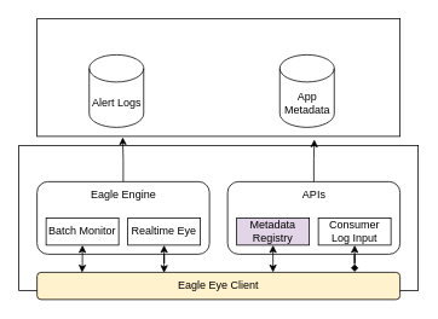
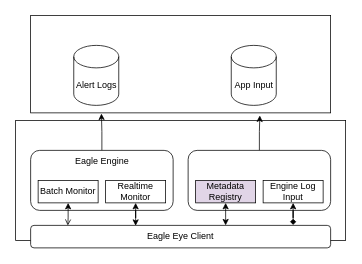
- <mxCell id="22" value="App Metadata" style="shape=cylinder3;whiteSpace=wrap;html=1;boundedLbl=1;backgroundOutline=1;size=15;" parent="1" vertex="1"><mxGeometry x="307.5" y="60" width="60" height="80" as="geometry" /></mxCell>
+ <mxCell id="22" value="App Input" style="shape=cylinder3;whiteSpace=wrap;html=1;boundedLbl=1;backgroundOutline=1;size=15;" parent="1" vertex="1"><mxGeometry x="307.5" y="60" width="60" height="80" as="geometry" /></mxCell>
- <mxCell id="18" value="APIs" style="text;html=1;strokeColor=none;fillColor=none;align=center;verticalAlign=middle;whiteSpace=wrap;rounded=0;" parent="1" vertex="1"><mxGeometry x="307.5" y="200" width="75" height="30" as="geometry" /></mxCell>
- <mxCell id="9" value="Realtime Eye" style="rounded=0;whiteSpace=wrap;html=1;" parent="1" vertex="1"><mxGeometry x="140" y="240" width="80" height="30" as="geometry" /></mxCell>
+ <mxCell id="9" value="Realtime Monitor" style="rounded=0;whiteSpace=wrap;html=1;" parent="1" vertex="1"><mxGeometry x="140" y="240" width="80" height="30" as="geometry" /></mxCell>
- <mxCell id="17" value="Consumer Log Input" style="rounded=0;whiteSpace=wrap;html=1;" parent="1" vertex="1"><mxGeometry x="350" y="240" width="80" height="30" as="geometry" /></mxCell>
+ <mxCell id="17" value="Engine Log Input" style="rounded=0;whiteSpace=wrap;html=1;" parent="1" vertex="1"><mxGeometry x="350" y="240" width="80" height="30" as="geometry" /></mxCell>
- <mxCell id="6" value="" style="edgeStyle=orthogonalEdgeStyle;rounded=0;orthogonalLoop=1;jettySize=auto;html=1;entryX=0.124;entryY=0.006;entryDx=0;entryDy=0;entryPerimeter=0;startArrow=classic;startFill=1;" parent="1" source="7" target="11" edge="1"><mxGeometry relative="1" as="geometry" /></mxCell>
+ <mxCell id="6" value="" style="edgeStyle=orthogonalEdgeStyle;rounded=0;orthogonalLoop=1;jettySize=auto;html=1;entryX=0.124;entryY=0.006;entryDx=0;entryDy=0;entryPerimeter=0;startArrow=classic;startFill=1;endArrow=open;" parent="1" source="7" target="11" edge="1"><mxGeometry relative="1" as="geometry" /></mxCell>
- <mxCell id="11" value="Eagle Eye Client" style="rounded=1;whiteSpace=wrap;html=1;fillColor=#fff2cc;" parent="1" vertex="1"><mxGeometry x="40" y="300" width="400" height="30" as="geometry" /></mxCell>
+ <mxCell id="11" value="Eagle Eye Client" style="rounded=1;whiteSpace=wrap;html=1;" parent="1" vertex="1"><mxGeometry x="40" y="300" width="400" height="30" as="geometry" /></mxCell>
